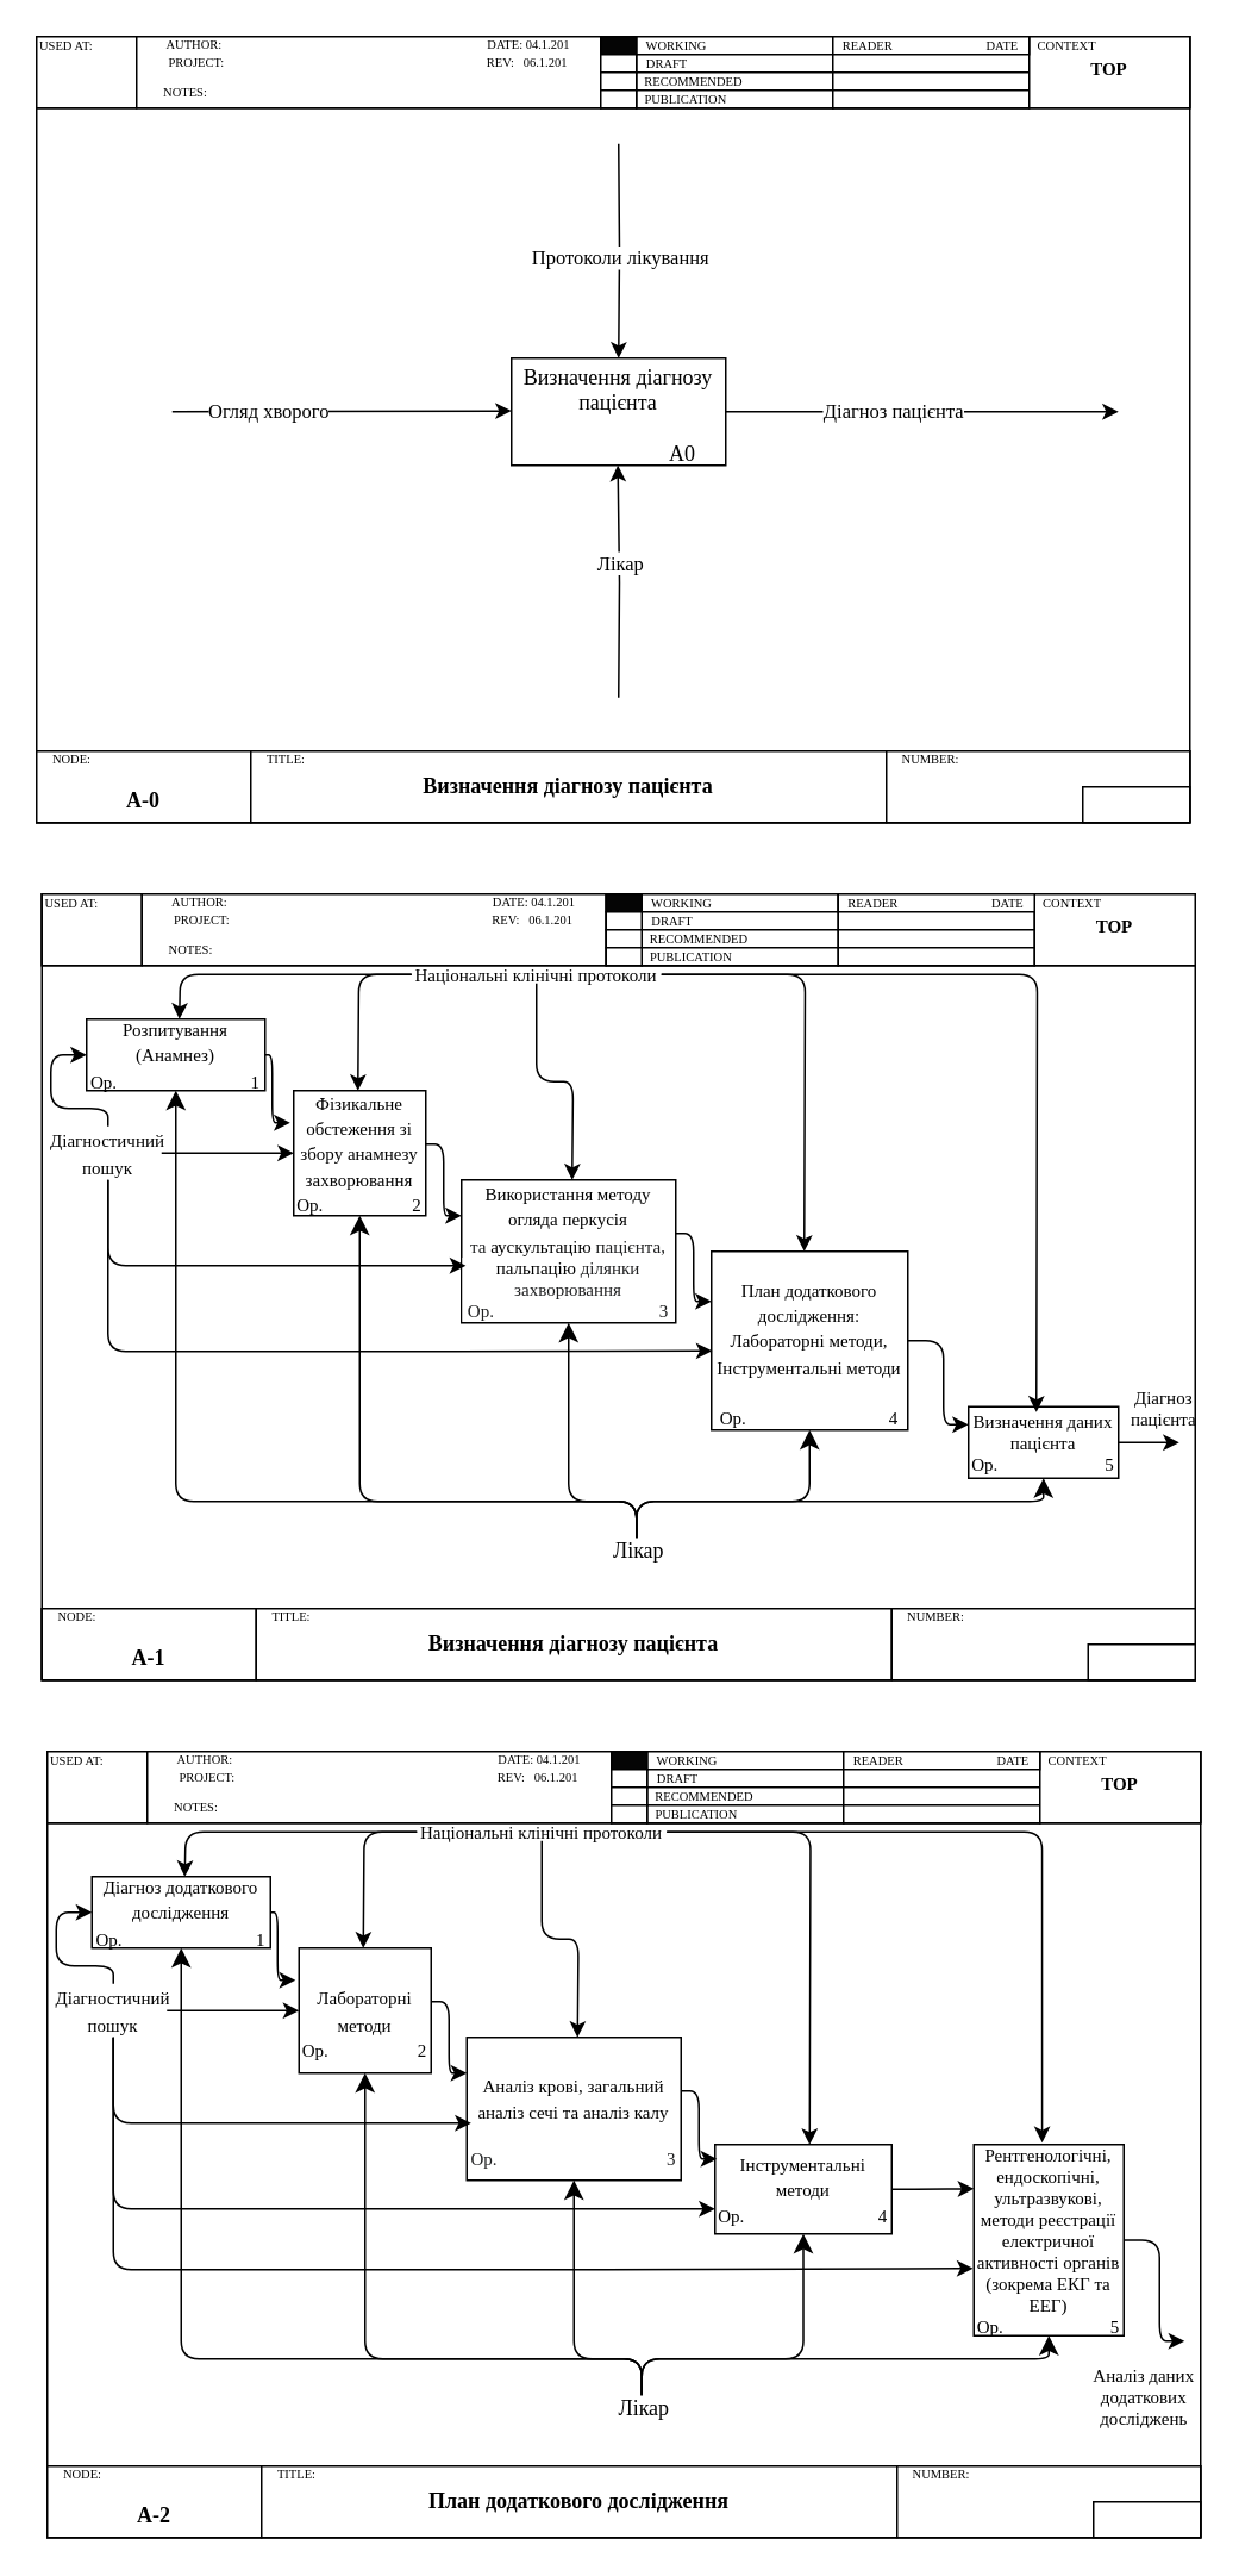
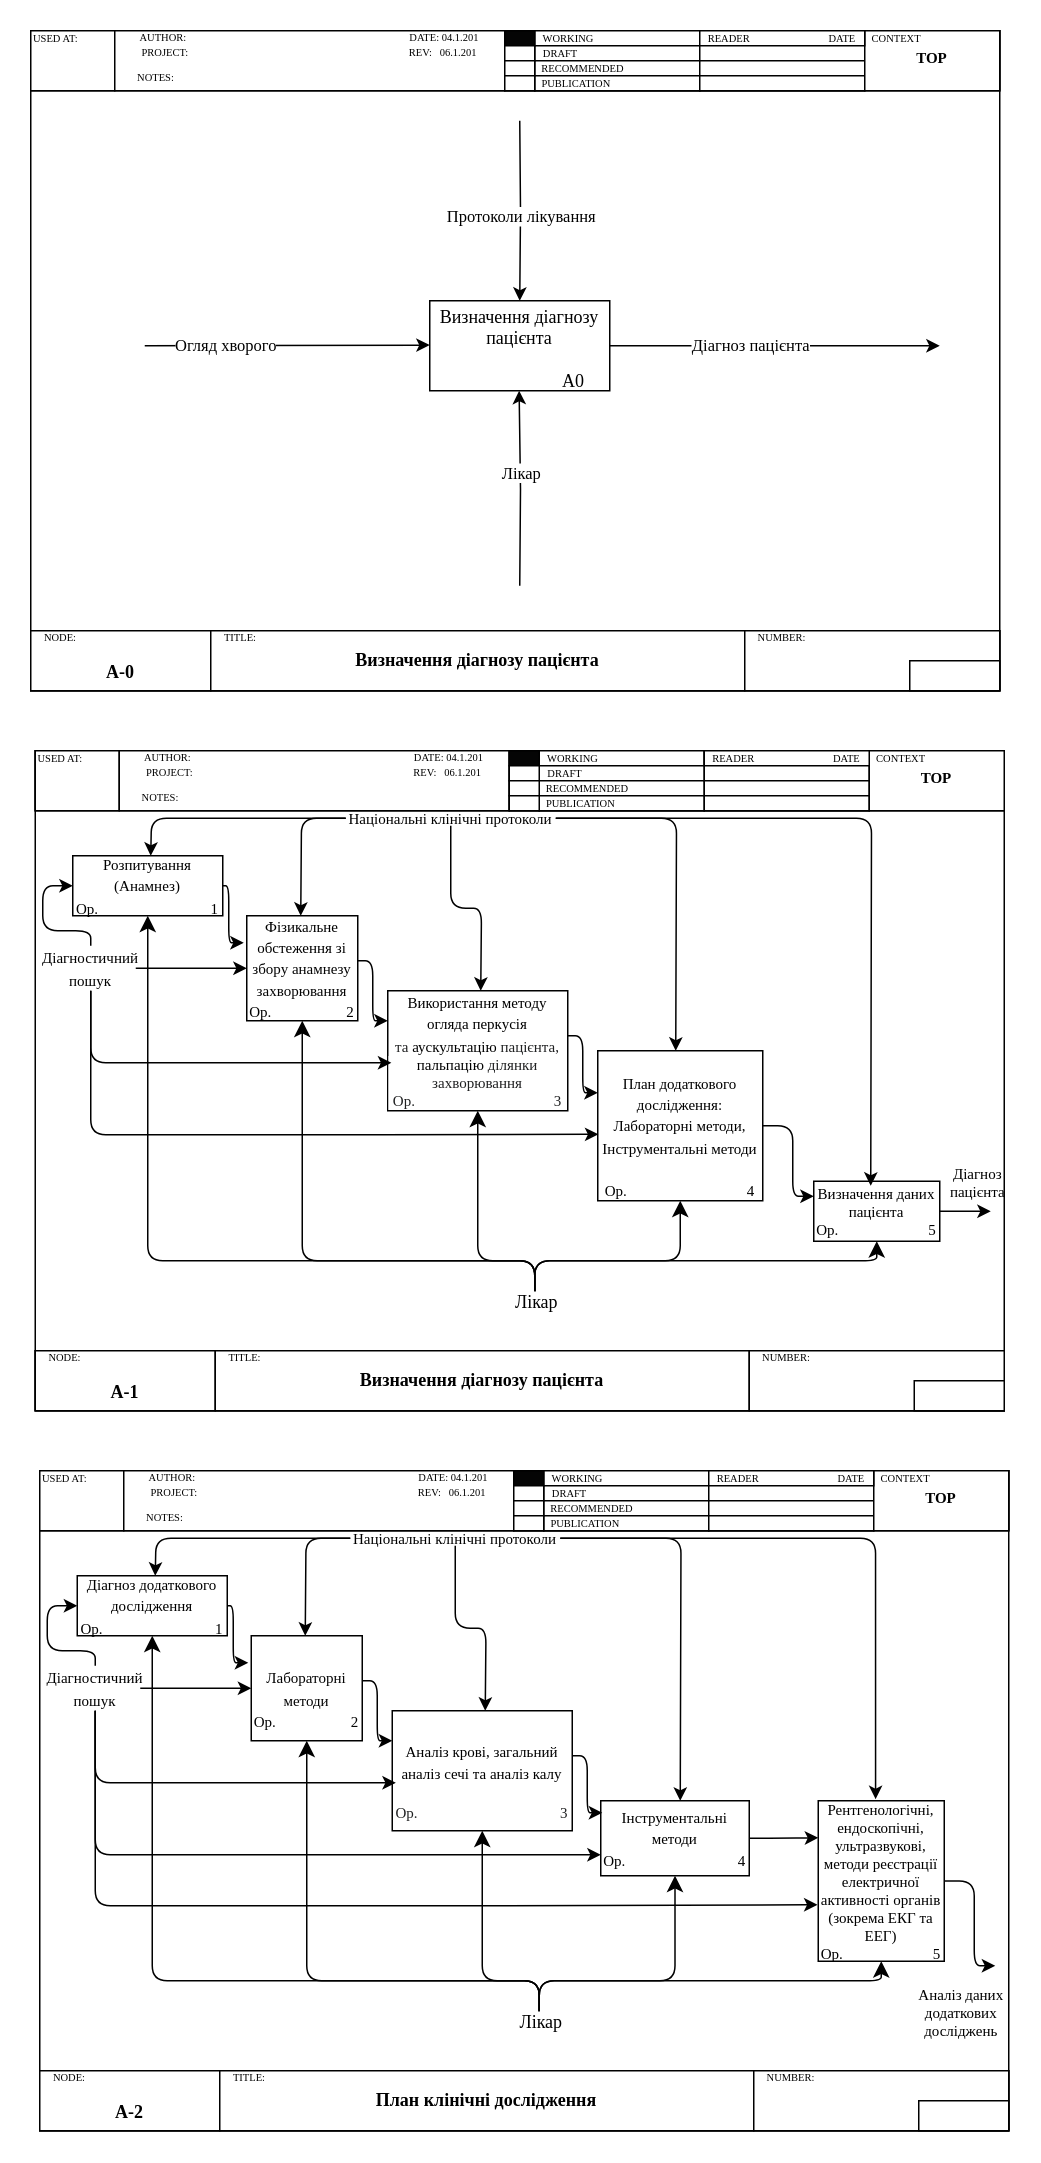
- <mxCell id="104" value="&lt;b&gt;План додаткового дослідження&lt;/b&gt;" style="rounded=0;whiteSpace=wrap;html=1;align=center;backgroundOutline=0;fontFamily=Times New Roman;movable=1;resizable=1;rotatable=1;deletable=1;editable=1;locked=0;connectable=1;" vertex="1" parent="1"><mxGeometry x="146" y="1380" width="356" height="40" as="geometry" /></mxCell>
+ <mxCell id="104" value="&lt;b&gt;План клінічні дослідження&lt;/b&gt;" style="rounded=0;whiteSpace=wrap;html=1;align=center;backgroundOutline=0;fontFamily=Times New Roman;movable=1;resizable=1;rotatable=1;deletable=1;editable=1;locked=0;connectable=1;" vertex="1" parent="1"><mxGeometry x="146" y="1380" width="356" height="40" as="geometry" /></mxCell>
